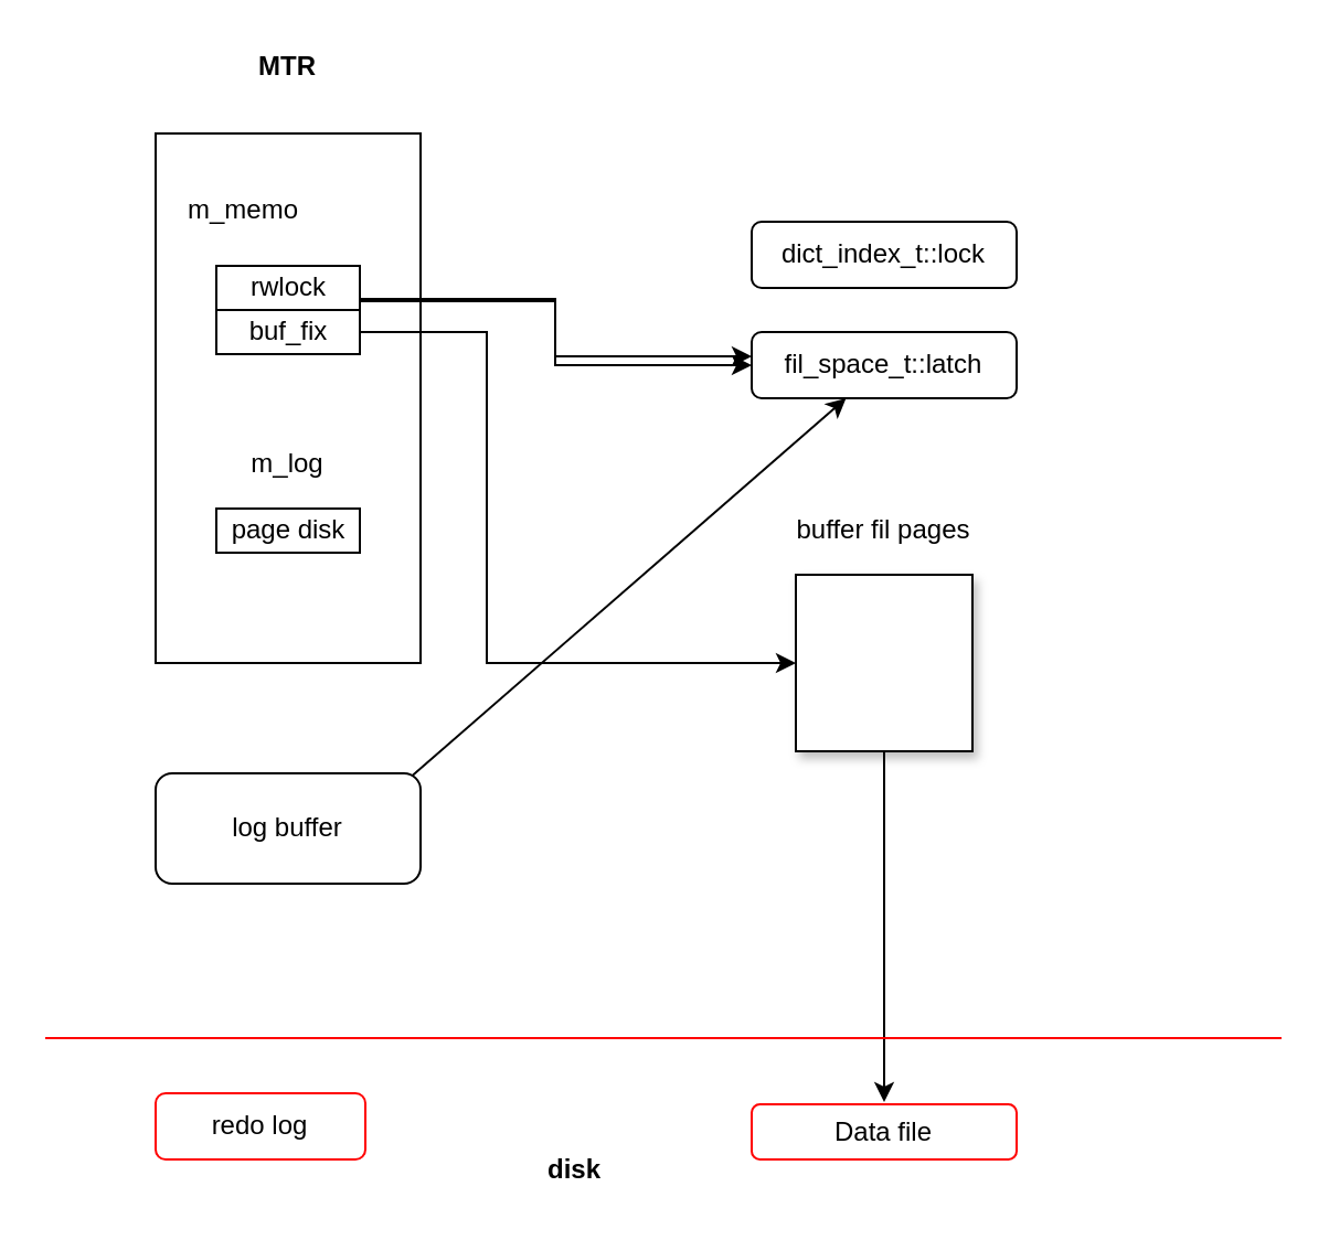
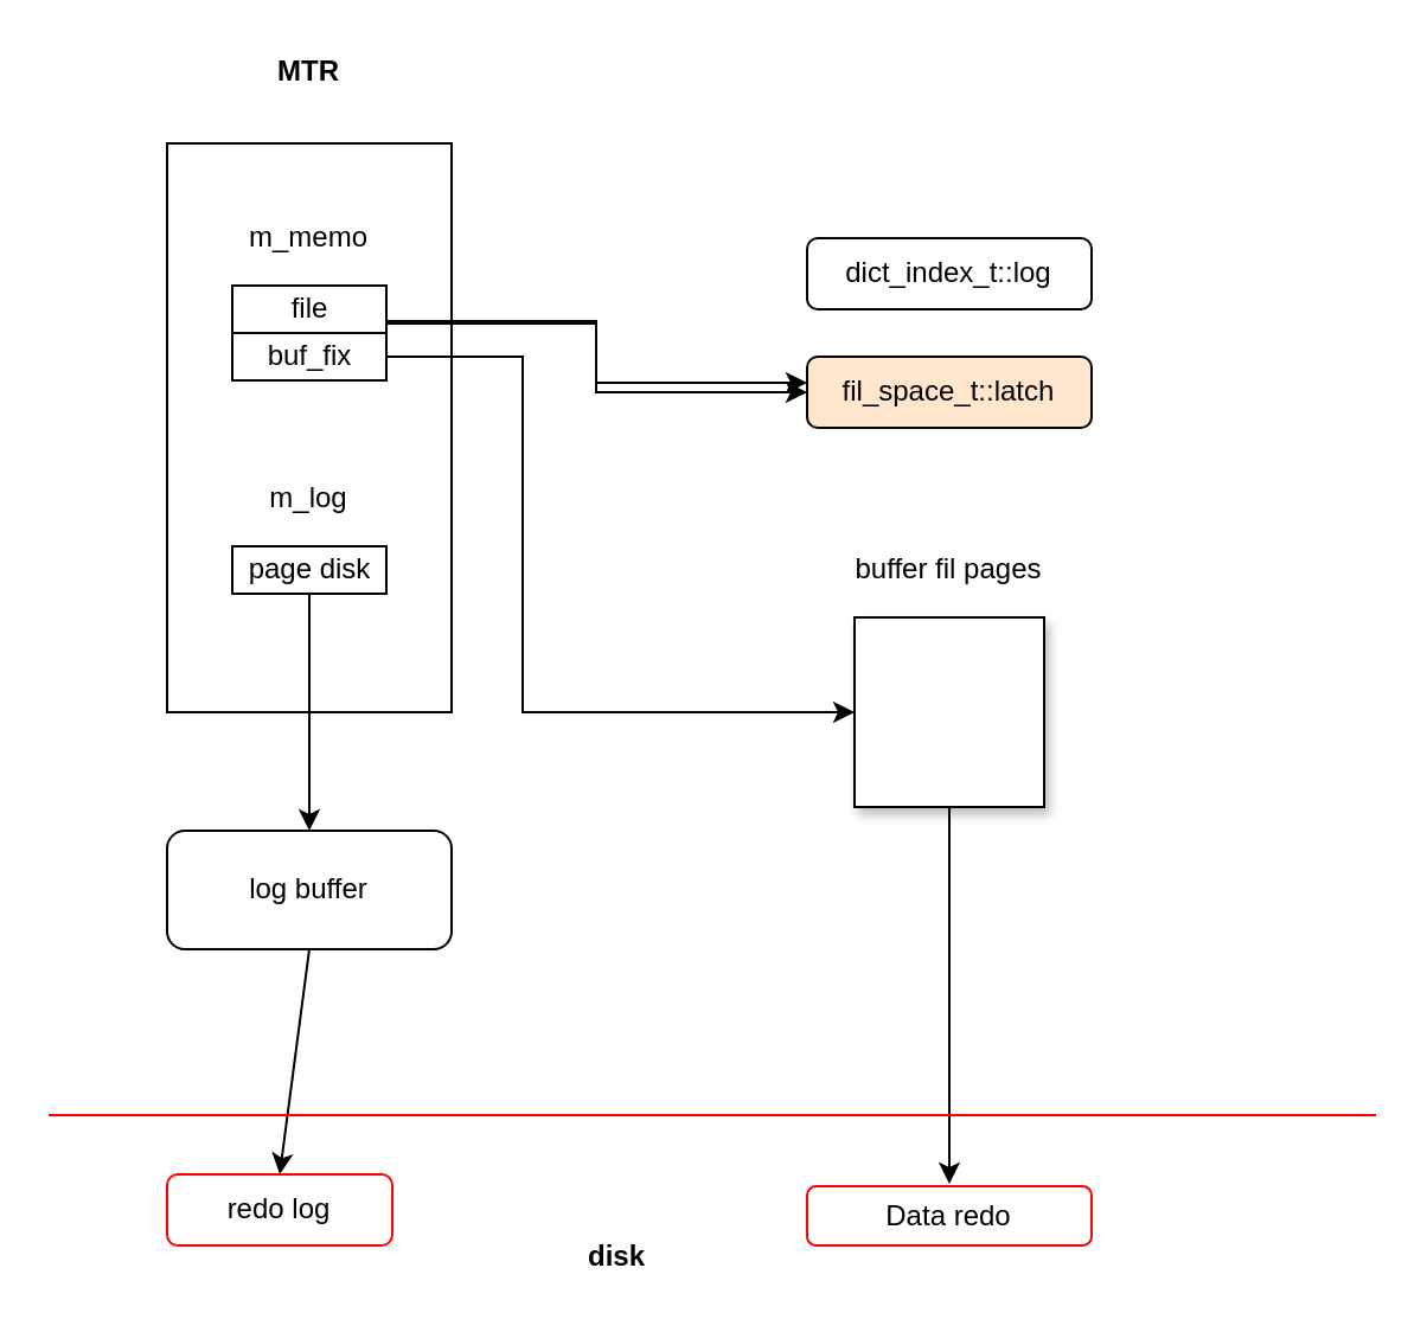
- <mxCell id="9" value="m_memo" style="text;html=1;strokeColor=none;fillColor=none;align=center;verticalAlign=middle;whiteSpace=wrap;rounded=0;" vertex="1" parent="1"><mxGeometry x="90" y="85" width="40" height="20" as="geometry" /></mxCell>
+ <mxCell id="9" value="m_memo" style="text;html=1;strokeColor=none;fillColor=none;align=center;verticalAlign=middle;whiteSpace=wrap;rounded=0;" vertex="1" parent="1"><mxGeometry x="110" y="90" width="40" height="20" as="geometry" /></mxCell>
- <mxCell id="13" value="dict_index_t::lock" style="rounded=1;whiteSpace=wrap;html=1;" vertex="1" parent="1"><mxGeometry x="340" y="100" width="120" height="30" as="geometry" /></mxCell>
+ <mxCell id="13" value="dict_index_t::log" style="rounded=1;whiteSpace=wrap;html=1;" vertex="1" parent="1"><mxGeometry x="340" y="100" width="120" height="30" as="geometry" /></mxCell>
- <mxCell id="5" value="rwlock" style="rounded=0;whiteSpace=wrap;html=1;" vertex="1" parent="1"><mxGeometry x="97.5" y="120" width="65" height="20" as="geometry" /></mxCell>
+ <mxCell id="5" value="file" style="rounded=0;whiteSpace=wrap;html=1;" vertex="1" parent="1"><mxGeometry x="97.5" y="120" width="65" height="20" as="geometry" /></mxCell>
- <mxCell id="14" value="fil_space_t::latch" style="rounded=1;whiteSpace=wrap;html=1;" vertex="1" parent="1"><mxGeometry x="340" y="150" width="120" height="30" as="geometry" /></mxCell>
+ <mxCell id="14" value="fil_space_t::latch" style="rounded=1;whiteSpace=wrap;html=1;fillColor=#ffe6cc;" vertex="1" parent="1"><mxGeometry x="340" y="150" width="120" height="30" as="geometry" /></mxCell>
- <mxCell id="18" style="edgeStyle=none;rounded=0;orthogonalLoop=1;jettySize=auto;html=1;exitX=0.5;exitY=1;exitDx=0;exitDy=0;" edge="1" parent="1" source="19" target="14"><mxGeometry relative="1" as="geometry" /></mxCell>
+ <mxCell id="18" style="edgeStyle=none;rounded=0;orthogonalLoop=1;jettySize=auto;html=1;exitX=0.5;exitY=1;exitDx=0;exitDy=0;entryX=0.5;entryY=0;entryDx=0;entryDy=0;" edge="1" parent="1" source="19" target="20"><mxGeometry relative="1" as="geometry" /></mxCell>
+ <mxCell id="11" style="edgeStyle=none;rounded=0;orthogonalLoop=1;jettySize=auto;html=1;exitX=0.5;exitY=1;exitDx=0;exitDy=0;entryX=0.5;entryY=0;entryDx=0;entryDy=0;" edge="1" parent="1" source="12" target="19"><mxGeometry relative="1" as="geometry" /></mxCell>
- <mxCell id="23" value="Data file" style="rounded=1;whiteSpace=wrap;html=1;strokeColor=#FF0000;" vertex="1" parent="1"><mxGeometry x="340" y="500" width="120" height="25" as="geometry" /></mxCell>
+ <mxCell id="23" value="Data redo" style="rounded=1;whiteSpace=wrap;html=1;strokeColor=#FF0000;" vertex="1" parent="1"><mxGeometry x="340" y="500" width="120" height="25" as="geometry" /></mxCell>
